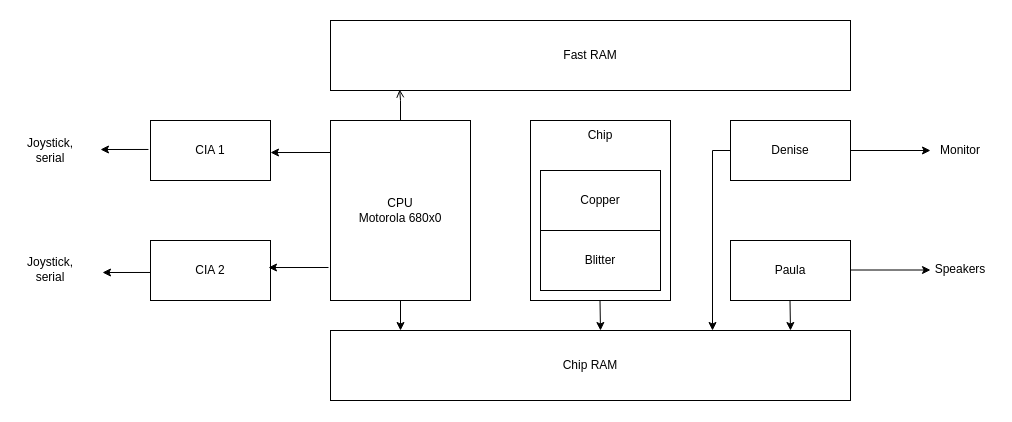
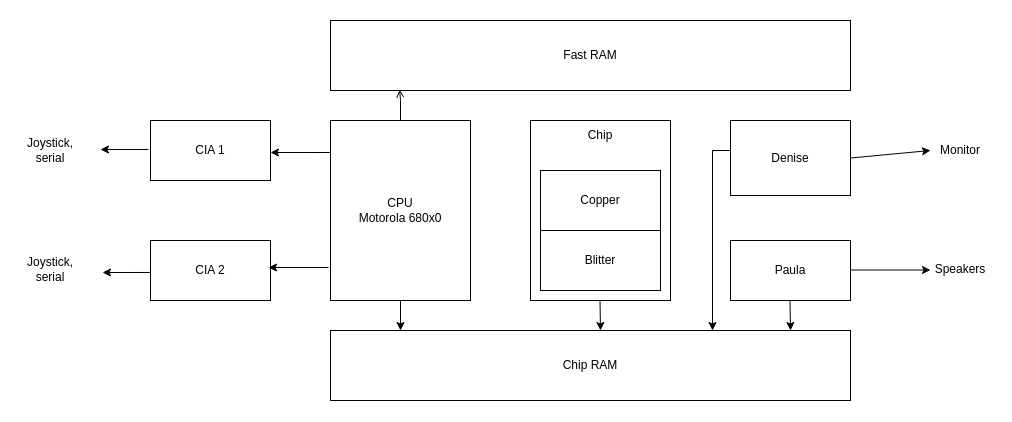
- <mxCell id="11" value="Denise" style="rounded=0;whiteSpace=wrap;html=1;" vertex="1" parent="1"><mxGeometry x="730" y="120" width="120" height="60" as="geometry" /></mxCell>
+ <mxCell id="11" value="Denise" style="rounded=0;whiteSpace=wrap;html=1;" vertex="1" parent="1"><mxGeometry x="730" y="120" width="120" height="75" as="geometry" /></mxCell>
